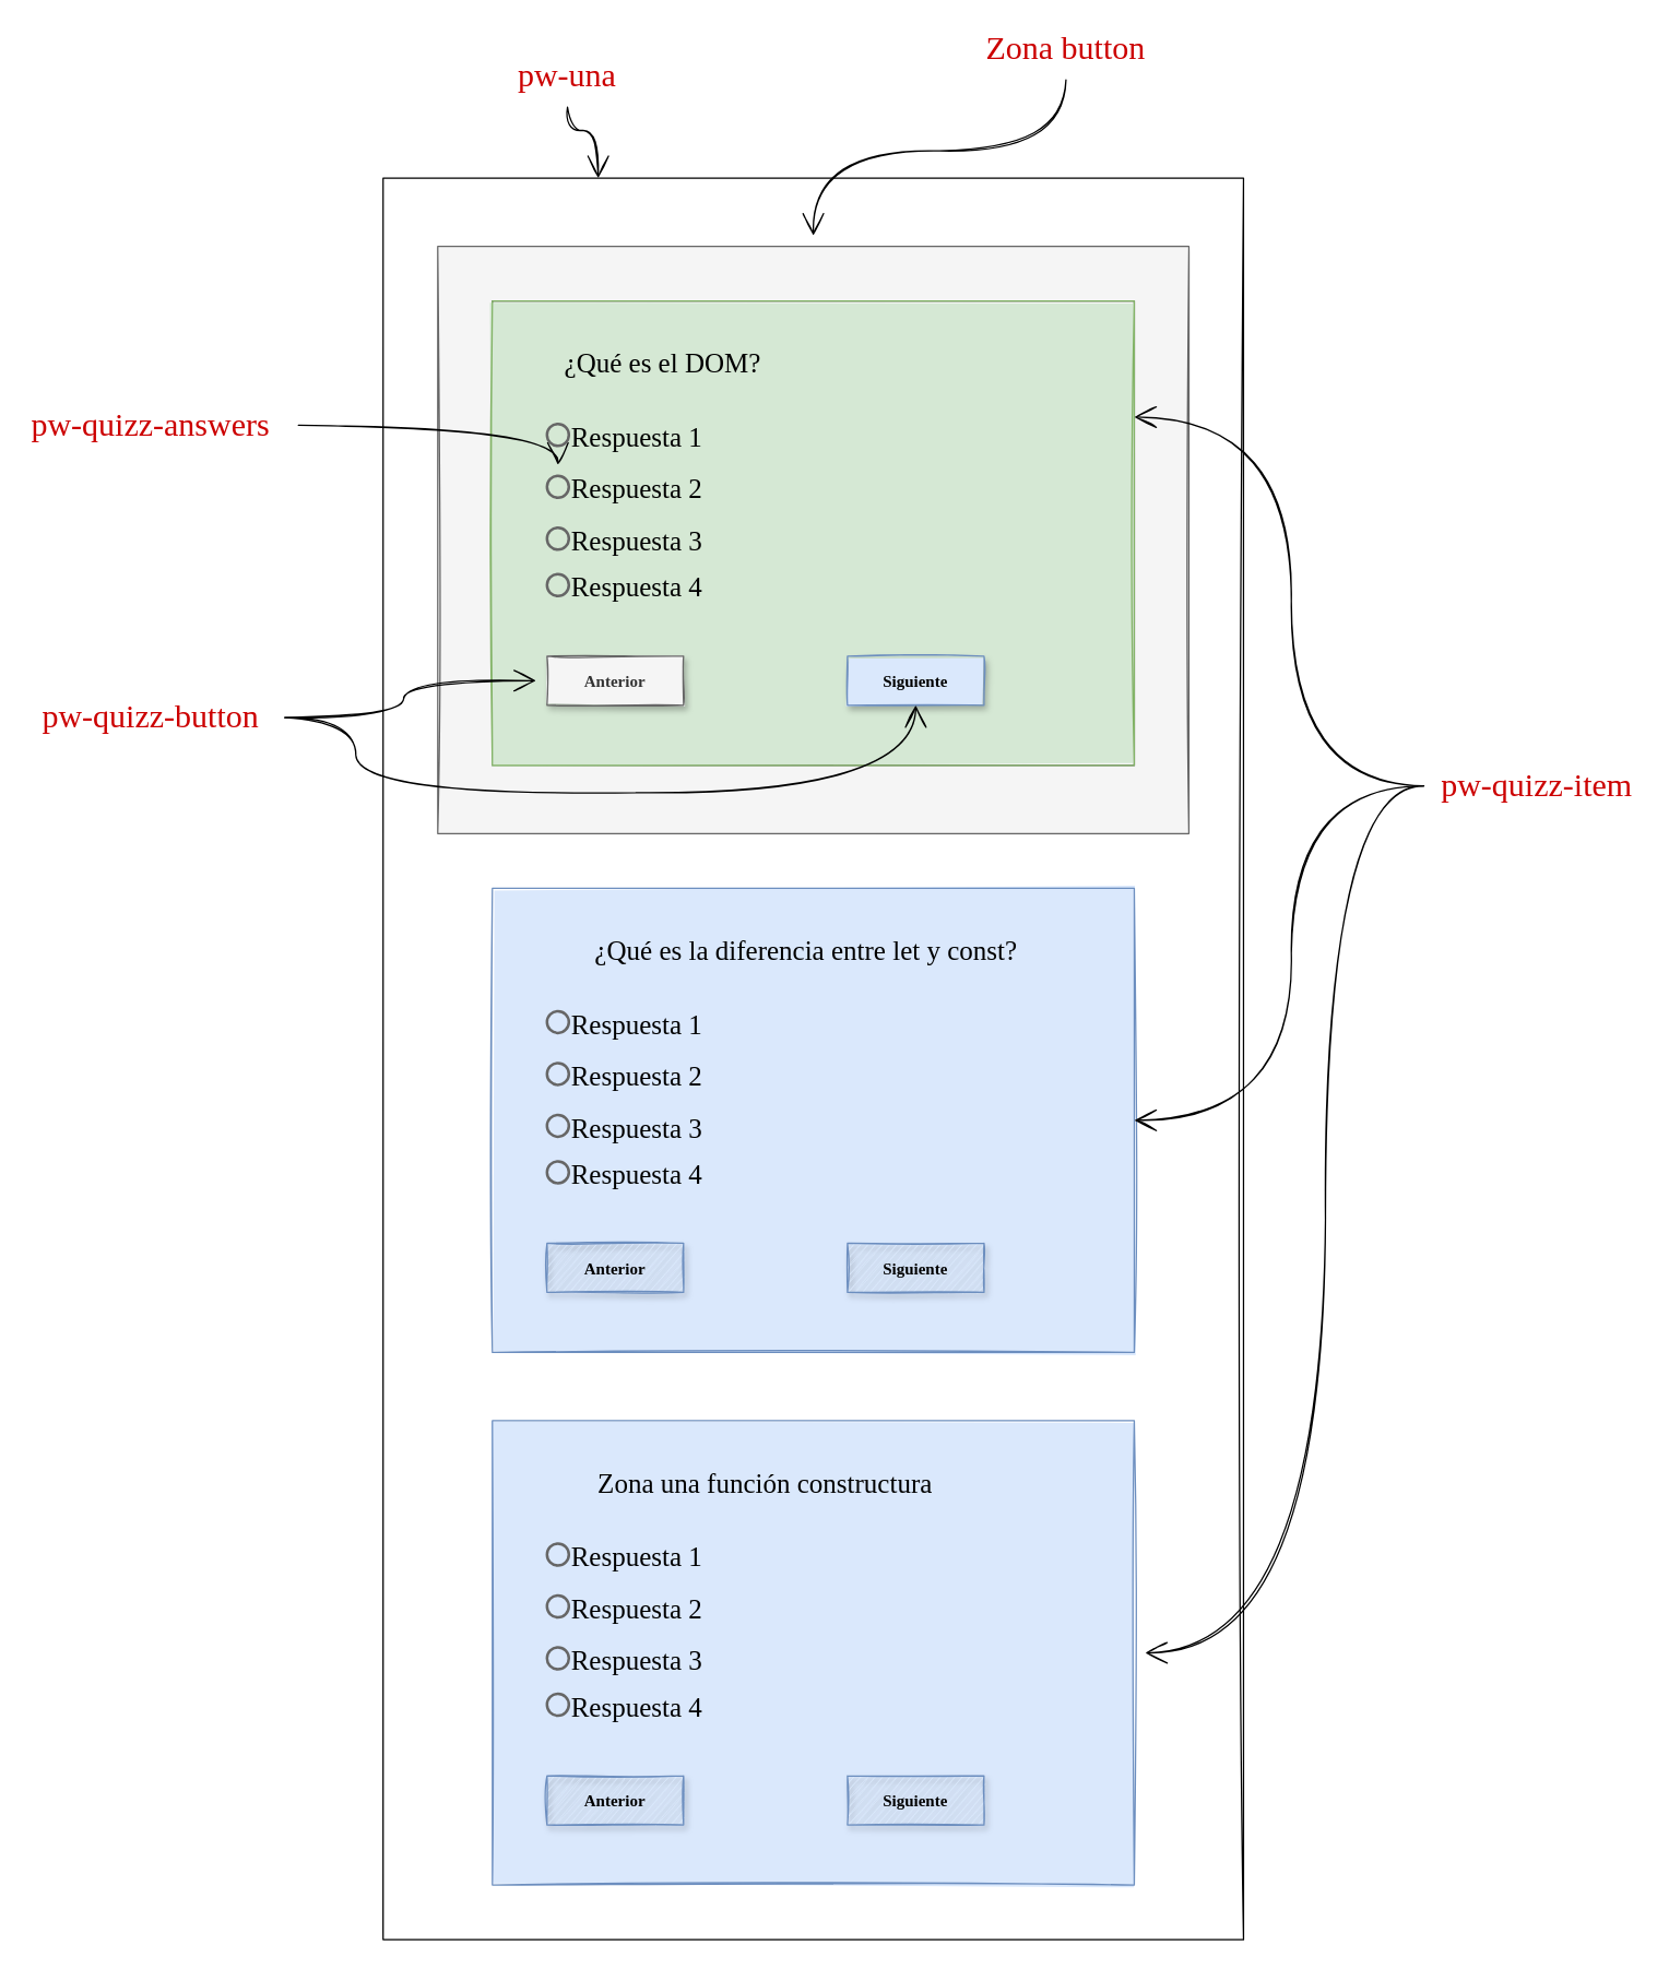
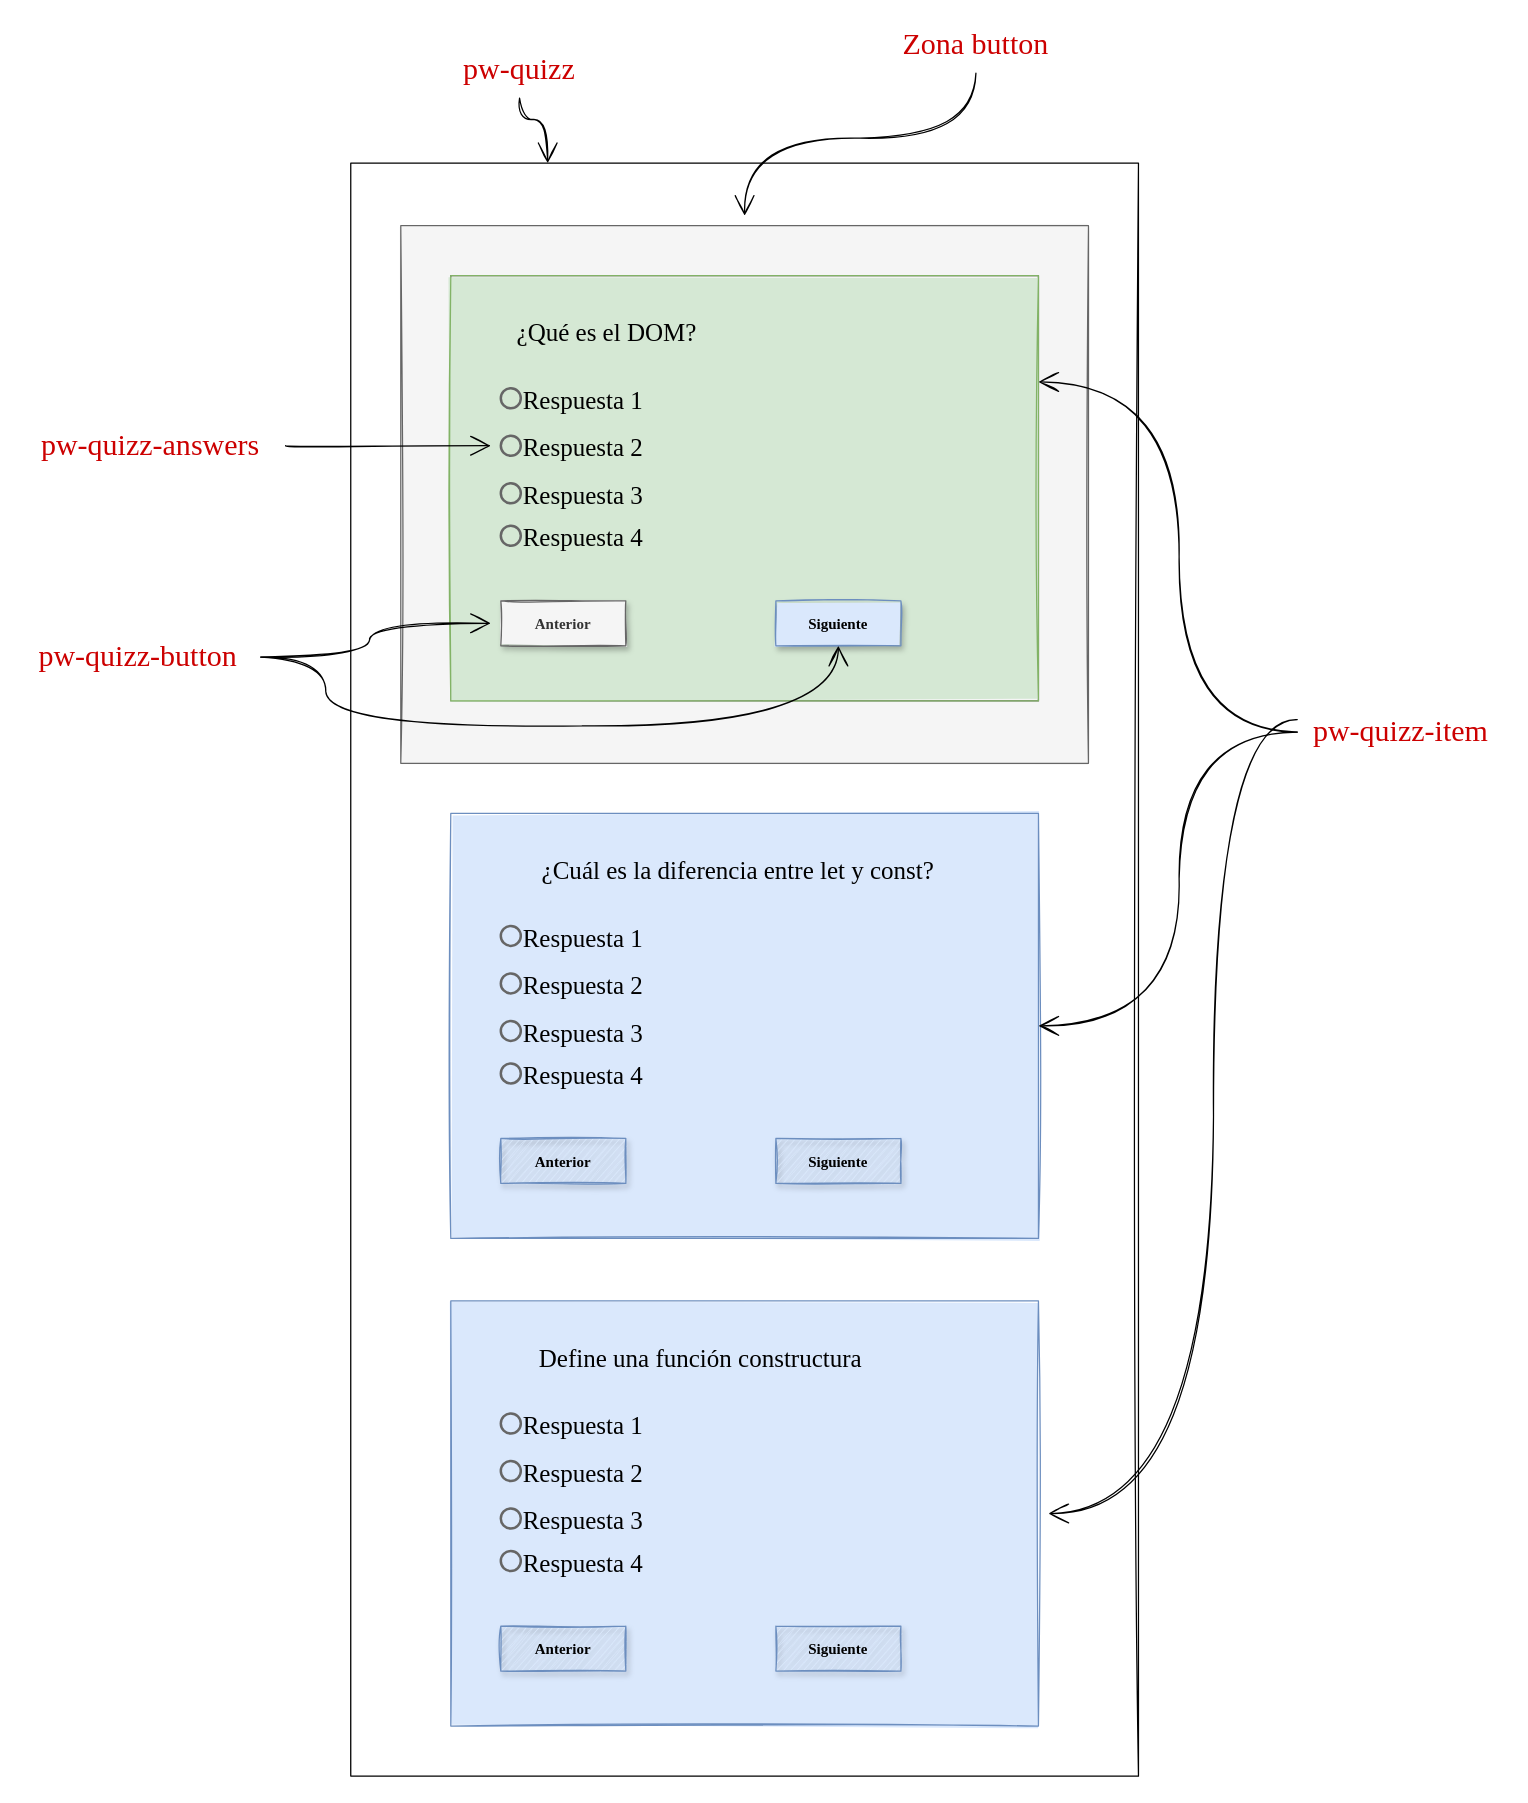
- <mxCell id="32" value="pw-una" style="text;html=1;strokeColor=none;fillColor=none;align=center;verticalAlign=middle;whiteSpace=wrap;rounded=0;sketch=1;hachureGap=4;fillStyle=solid;fontFamily=Architects Daughter;fontSource=https%3A%2F%2Ffonts.googleapis.com%2Fcss%3Ffamily%3DArchitects%2BDaughter;fontSize=24;fontColor=#CC0000;" vertex="1" parent="1"><mxGeometry x="350" y="40" width="130" height="30" as="geometry" /></mxCell>
+ <mxCell id="32" value="pw-quizz" style="text;html=1;strokeColor=none;fillColor=none;align=center;verticalAlign=middle;whiteSpace=wrap;rounded=0;sketch=1;hachureGap=4;fillStyle=solid;fontFamily=Architects Daughter;fontSource=https%3A%2F%2Ffonts.googleapis.com%2Fcss%3Ffamily%3DArchitects%2BDaughter;fontSize=24;fontColor=#CC0000;" vertex="1" parent="1"><mxGeometry x="350" y="40" width="130" height="30" as="geometry" /></mxCell>
- <mxCell id="40" value="pw-quizz-answers" style="text;html=1;strokeColor=none;fillColor=none;align=center;verticalAlign=middle;whiteSpace=wrap;rounded=0;sketch=1;hachureGap=4;fillStyle=solid;fontFamily=Architects Daughter;fontSource=https%3A%2F%2Ffonts.googleapis.com%2Fcss%3Ffamily%3DArchitects%2BDaughter;fontSize=24;fontColor=#CC0000;" vertex="1" parent="1"><mxGeometry x="10" y="296" width="200" height="30" as="geometry" /></mxCell>
+ <mxCell id="40" value="pw-quizz-answers" style="text;html=1;strokeColor=none;fillColor=none;align=center;verticalAlign=middle;whiteSpace=wrap;rounded=0;sketch=1;hachureGap=4;fillStyle=solid;fontFamily=Architects Daughter;fontSource=https%3A%2F%2Ffonts.googleapis.com%2Fcss%3Ffamily%3DArchitects%2BDaughter;fontSize=24;fontColor=#CC0000;" vertex="1" parent="1"><mxGeometry x="20" y="341" width="200" height="30" as="geometry" /></mxCell>
- <mxCell id="36" value="pw-quizz-item" style="text;html=1;strokeColor=none;fillColor=none;align=center;verticalAlign=middle;whiteSpace=wrap;rounded=0;sketch=1;hachureGap=4;fillStyle=solid;fontFamily=Architects Daughter;fontSource=https%3A%2F%2Ffonts.googleapis.com%2Fcss%3Ffamily%3DArchitects%2BDaughter;fontSize=24;fontColor=#CC0000;" vertex="1" parent="1"><mxGeometry x="1050" y="560" width="150" height="30" as="geometry" /></mxCell>
+ <mxCell id="36" value="pw-quizz-item" style="text;html=1;strokeColor=none;fillColor=none;align=center;verticalAlign=middle;whiteSpace=wrap;rounded=0;sketch=1;hachureGap=4;fillStyle=solid;fontFamily=Architects Daughter;fontSource=https%3A%2F%2Ffonts.googleapis.com%2Fcss%3Ffamily%3DArchitects%2BDaughter;fontSize=24;fontColor=#CC0000;" vertex="1" parent="1"><mxGeometry x="1045" y="570" width="150" height="30" as="geometry" /></mxCell>
- <mxCell id="18" value="¿Qué es la diferencia entre let y const?" style="text;html=1;strokeColor=none;fillColor=none;align=center;verticalAlign=middle;whiteSpace=wrap;rounded=0;sketch=1;hachureGap=4;fillStyle=solid;fontFamily=Architects Daughter;fontSource=https%3A%2F%2Ffonts.googleapis.com%2Fcss%3Ffamily%3DArchitects%2BDaughter;fontSize=20;" vertex="1" parent="13"><mxGeometry x="40" y="30" width="380" height="30" as="geometry" /></mxCell>
+ <mxCell id="18" value="¿Cuál es la diferencia entre let y const?" style="text;html=1;strokeColor=none;fillColor=none;align=center;verticalAlign=middle;whiteSpace=wrap;rounded=0;sketch=1;hachureGap=4;fillStyle=solid;fontFamily=Architects Daughter;fontSource=https%3A%2F%2Ffonts.googleapis.com%2Fcss%3Ffamily%3DArchitects%2BDaughter;fontSize=20;" vertex="1" parent="13"><mxGeometry x="40" y="30" width="380" height="30" as="geometry" /></mxCell>
- <mxCell id="27" value="Zona una función constructura" style="text;html=1;strokeColor=none;fillColor=none;align=center;verticalAlign=middle;whiteSpace=wrap;rounded=0;sketch=1;hachureGap=4;fillStyle=solid;fontFamily=Architects Daughter;fontSource=https%3A%2F%2Ffonts.googleapis.com%2Fcss%3Ffamily%3DArchitects%2BDaughter;fontSize=20;" vertex="1" parent="22"><mxGeometry x="40" y="30" width="320" height="30" as="geometry" /></mxCell>
+ <mxCell id="27" value="Define una función constructura" style="text;html=1;strokeColor=none;fillColor=none;align=center;verticalAlign=middle;whiteSpace=wrap;rounded=0;sketch=1;hachureGap=4;fillStyle=solid;fontFamily=Architects Daughter;fontSource=https%3A%2F%2Ffonts.googleapis.com%2Fcss%3Ffamily%3DArchitects%2BDaughter;fontSize=20;" vertex="1" parent="22"><mxGeometry x="40" y="30" width="320" height="30" as="geometry" /></mxCell>
